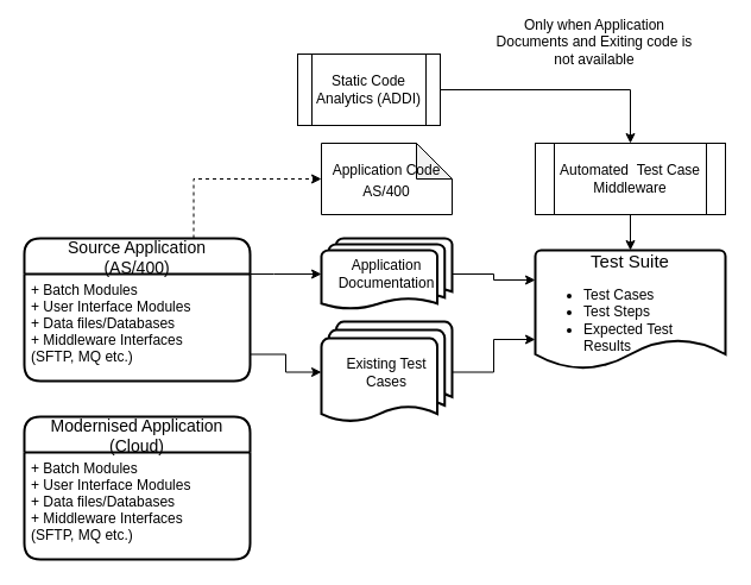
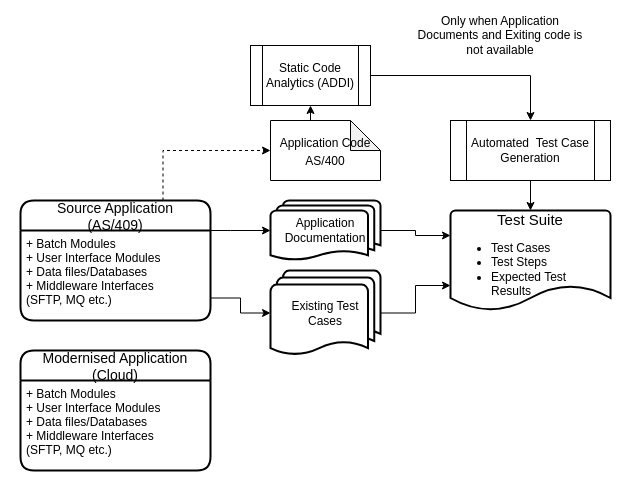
+ <mxCell id="12" style="edgeStyle=orthogonalEdgeStyle;rounded=0;orthogonalLoop=1;jettySize=auto;html=1;exitX=0.5;exitY=0;exitDx=0;exitDy=0;exitPerimeter=0;entryX=0.5;entryY=1;entryDx=0;entryDy=0;fontSize=12;" edge="1" parent="1" source="13" target="19"><mxGeometry relative="1" as="geometry" /></mxCell>
- <mxCell id="17" value="Automated &amp;nbsp;Test Case Middleware" style="shape=process;whiteSpace=wrap;html=1;backgroundOutline=1;fontSize=12;" vertex="1" parent="1"><mxGeometry x="450" y="120" width="160" height="60" as="geometry" /></mxCell>
+ <mxCell id="17" value="Automated &amp;nbsp;Test Case Generation" style="shape=process;whiteSpace=wrap;html=1;backgroundOutline=1;fontSize=12;" vertex="1" parent="1"><mxGeometry x="450" y="120" width="160" height="60" as="geometry" /></mxCell>
- <mxCell id="3" value="Source Application &#10;(AS/400)" style="swimlane;childLayout=stackLayout;horizontal=1;startSize=30;horizontalStack=0;rounded=1;fontSize=14;fontStyle=0;strokeWidth=2;resizeParent=0;resizeLast=1;shadow=0;dashed=0;align=center;" vertex="1" parent="1"><mxGeometry x="20" y="200" width="190" height="120" as="geometry" /></mxCell>
+ <mxCell id="3" value="Source Application &#10;(AS/409)" style="swimlane;childLayout=stackLayout;horizontal=1;startSize=30;horizontalStack=0;rounded=1;fontSize=14;fontStyle=0;strokeWidth=2;resizeParent=0;resizeLast=1;shadow=0;dashed=0;align=center;" vertex="1" parent="1"><mxGeometry x="20" y="200" width="190" height="120" as="geometry" /></mxCell>
